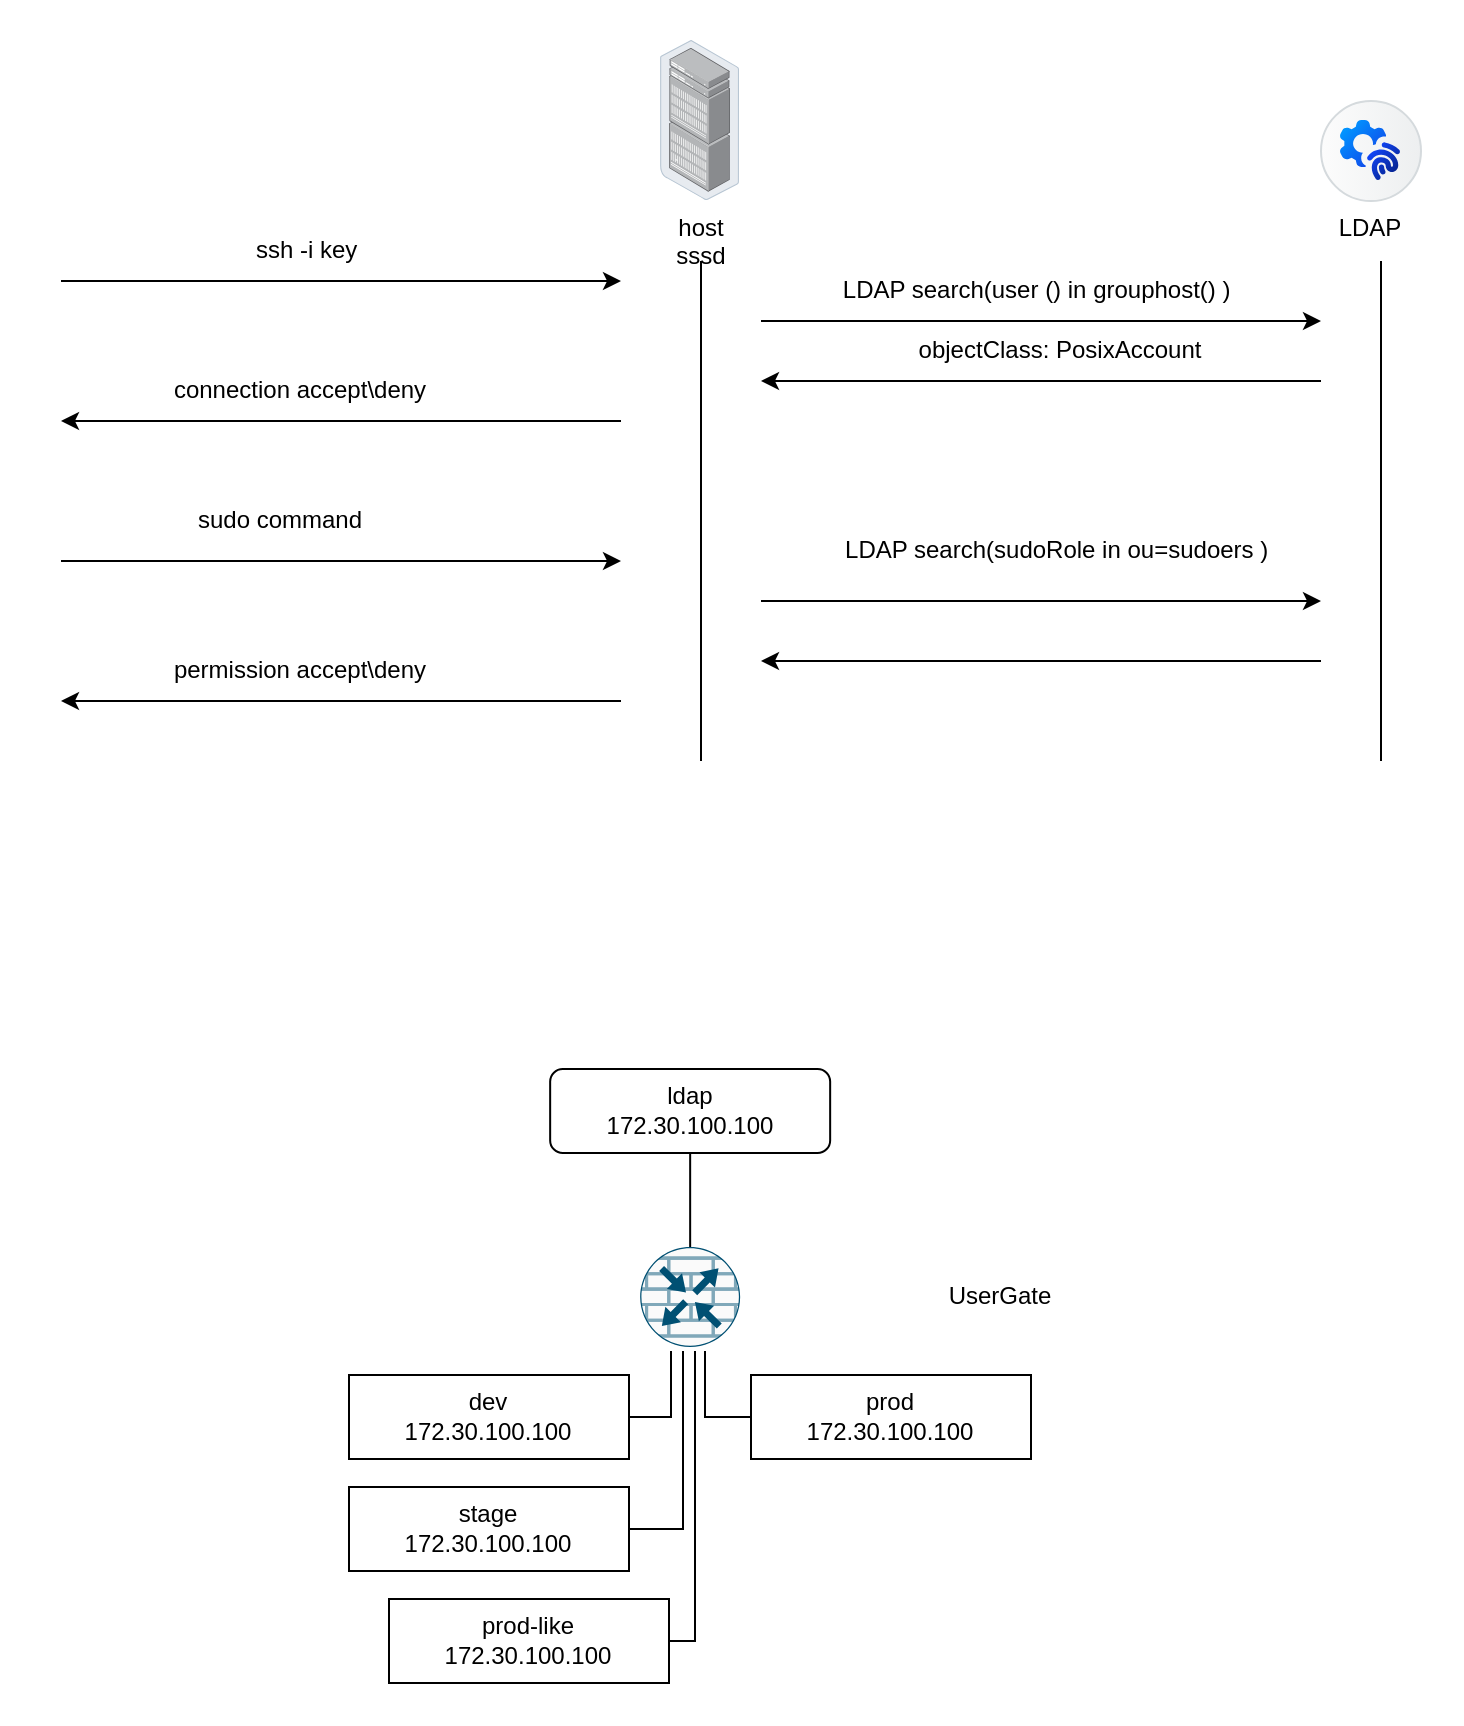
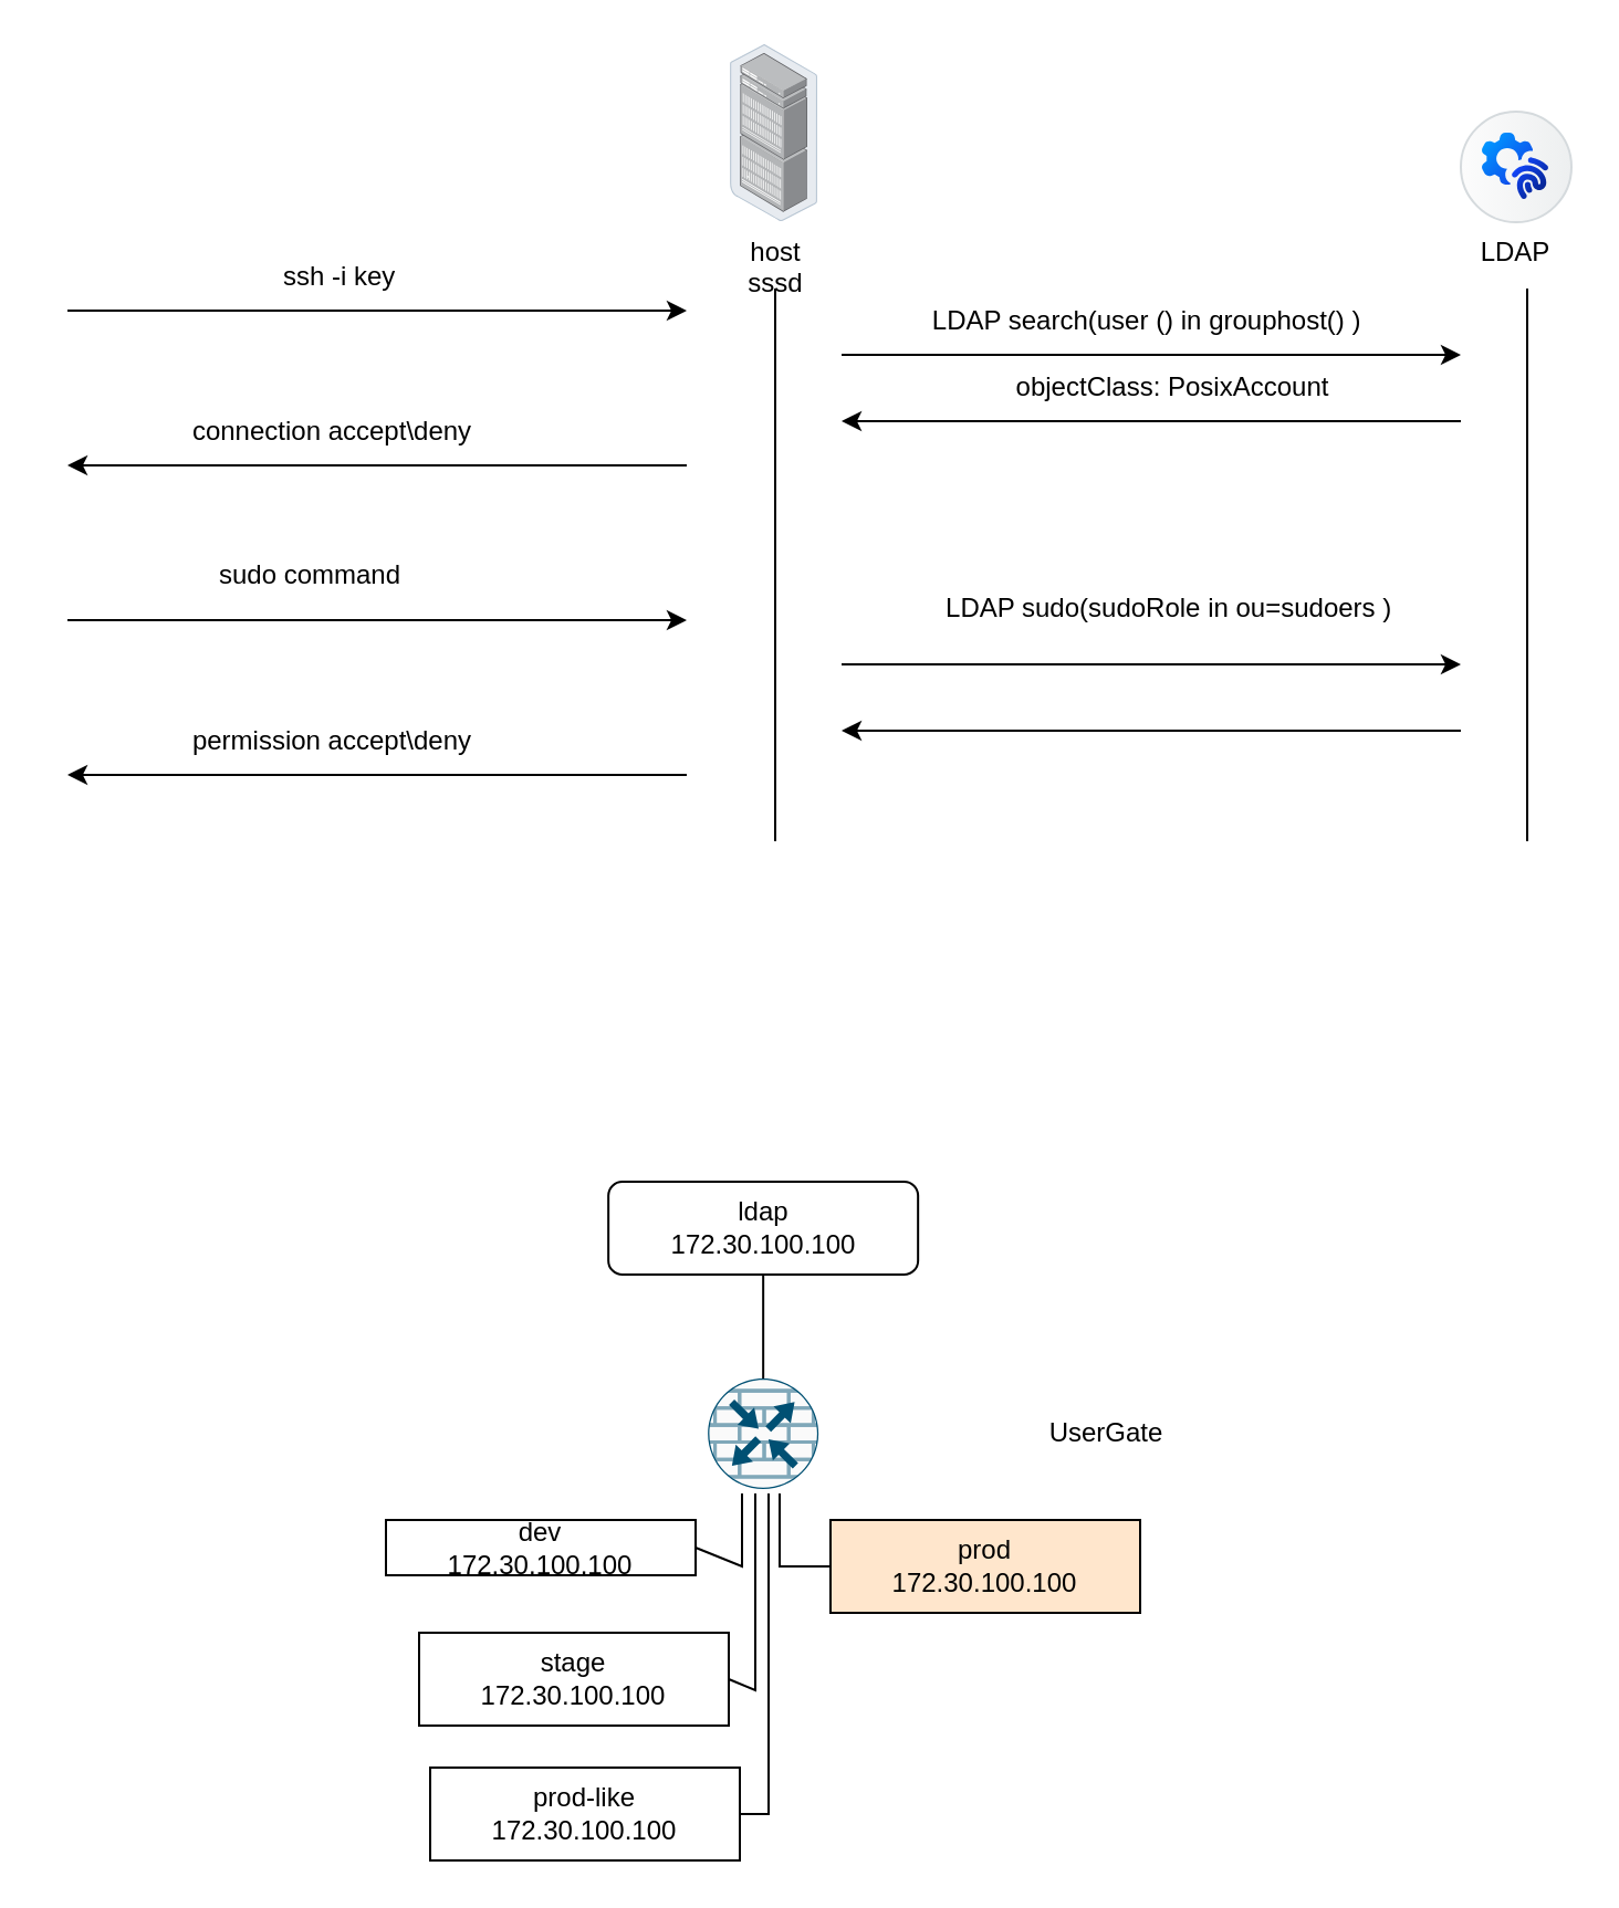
- <mxCell id="18" value="LDAP search(sudoRole in ou=sudoers )&amp;nbsp;" style="text;html=1;whiteSpace=wrap;strokeColor=none;fillColor=none;align=center;verticalAlign=middle;rounded=0;" parent="1" vertex="1"><mxGeometry x="420" y="260" width="220" height="30" as="geometry" /></mxCell>
+ <mxCell id="18" value="LDAP sudo(sudoRole in ou=sudoers )&amp;nbsp;" style="text;html=1;whiteSpace=wrap;strokeColor=none;fillColor=none;align=center;verticalAlign=middle;rounded=0;" parent="1" vertex="1"><mxGeometry x="420" y="260" width="220" height="30" as="geometry" /></mxCell>
- <mxCell id="22" value="&lt;div&gt;dev&lt;/div&gt;&lt;div&gt;172.30.100.100&lt;/div&gt;" style="rounded=0;whiteSpace=wrap;html=1;" vertex="1" parent="1"><mxGeometry x="174" y="687" width="140" height="42" as="geometry" /></mxCell>
+ <mxCell id="22" value="&lt;div&gt;dev&lt;/div&gt;&lt;div&gt;172.30.100.100&lt;/div&gt;" style="rounded=0;whiteSpace=wrap;html=1;" vertex="1" parent="1"><mxGeometry x="174" y="687" width="140" height="25" as="geometry" /></mxCell>
- <mxCell id="25" value="&lt;div&gt;prod&lt;/div&gt;&lt;div&gt;172.30.100.100&lt;/div&gt;" style="rounded=0;whiteSpace=wrap;html=1;" vertex="1" parent="1"><mxGeometry x="375" y="687" width="140" height="42" as="geometry" /></mxCell>
+ <mxCell id="25" value="&lt;div&gt;prod&lt;/div&gt;&lt;div&gt;172.30.100.100&lt;/div&gt;" style="rounded=0;whiteSpace=wrap;html=1;fillColor=#ffe6cc;" vertex="1" parent="1"><mxGeometry x="375" y="687" width="140" height="42" as="geometry" /></mxCell>
- <mxCell id="23" value="&lt;div&gt;stage&lt;/div&gt;&lt;div&gt;172.30.100.100&lt;/div&gt;" style="rounded=0;whiteSpace=wrap;html=1;" vertex="1" parent="1"><mxGeometry x="174" y="743" width="140" height="42" as="geometry" /></mxCell>
+ <mxCell id="23" value="&lt;div&gt;stage&lt;/div&gt;&lt;div&gt;172.30.100.100&lt;/div&gt;" style="rounded=0;whiteSpace=wrap;html=1;" vertex="1" parent="1"><mxGeometry x="189" y="738" width="140" height="42" as="geometry" /></mxCell>
